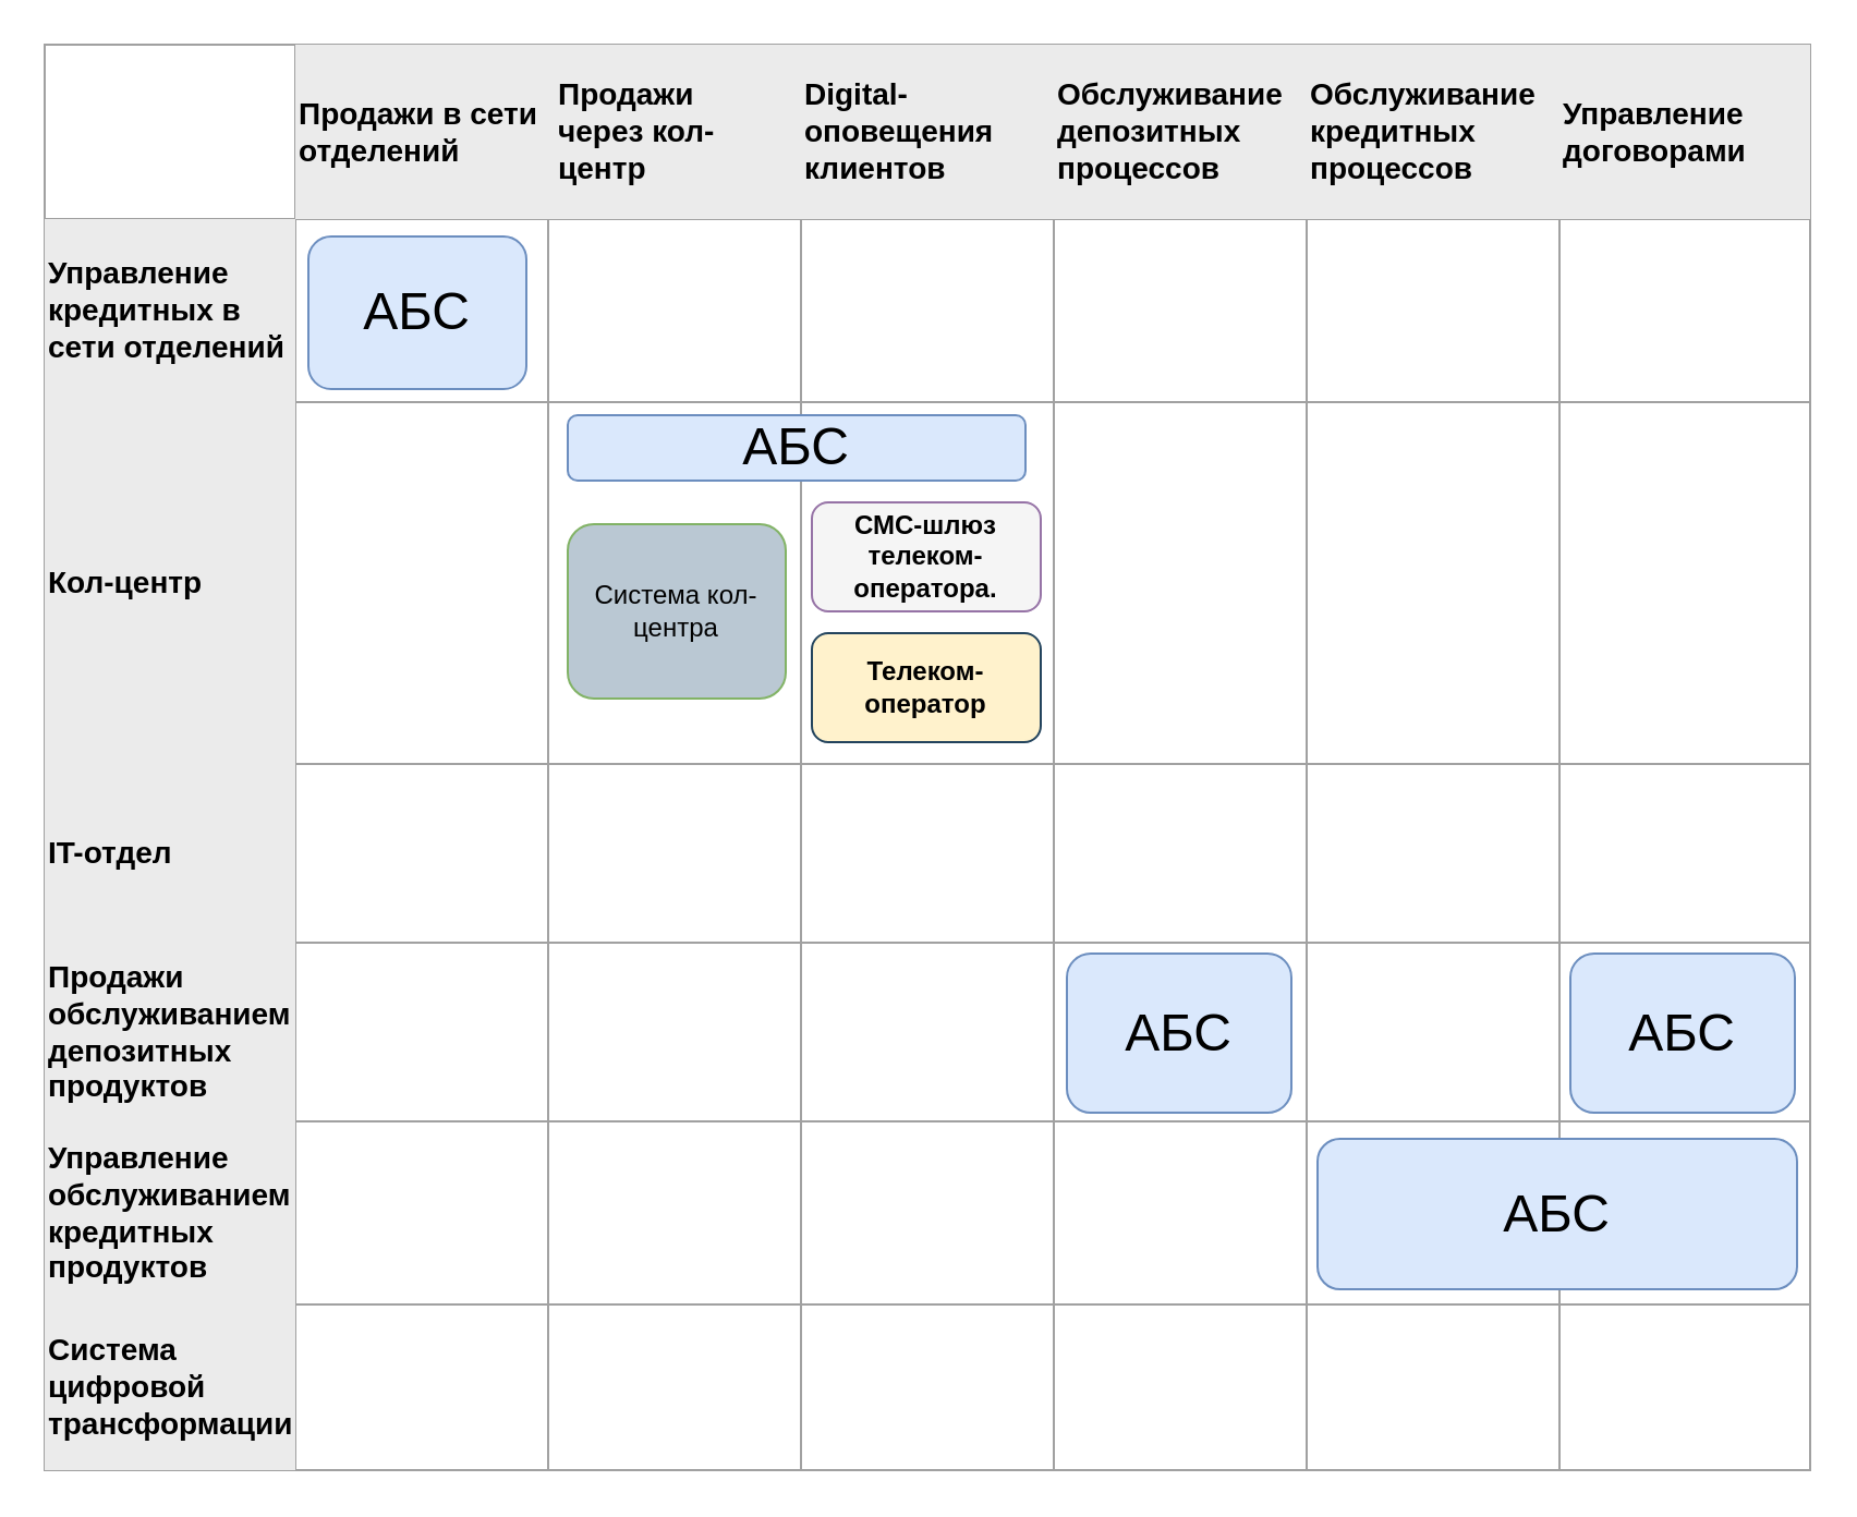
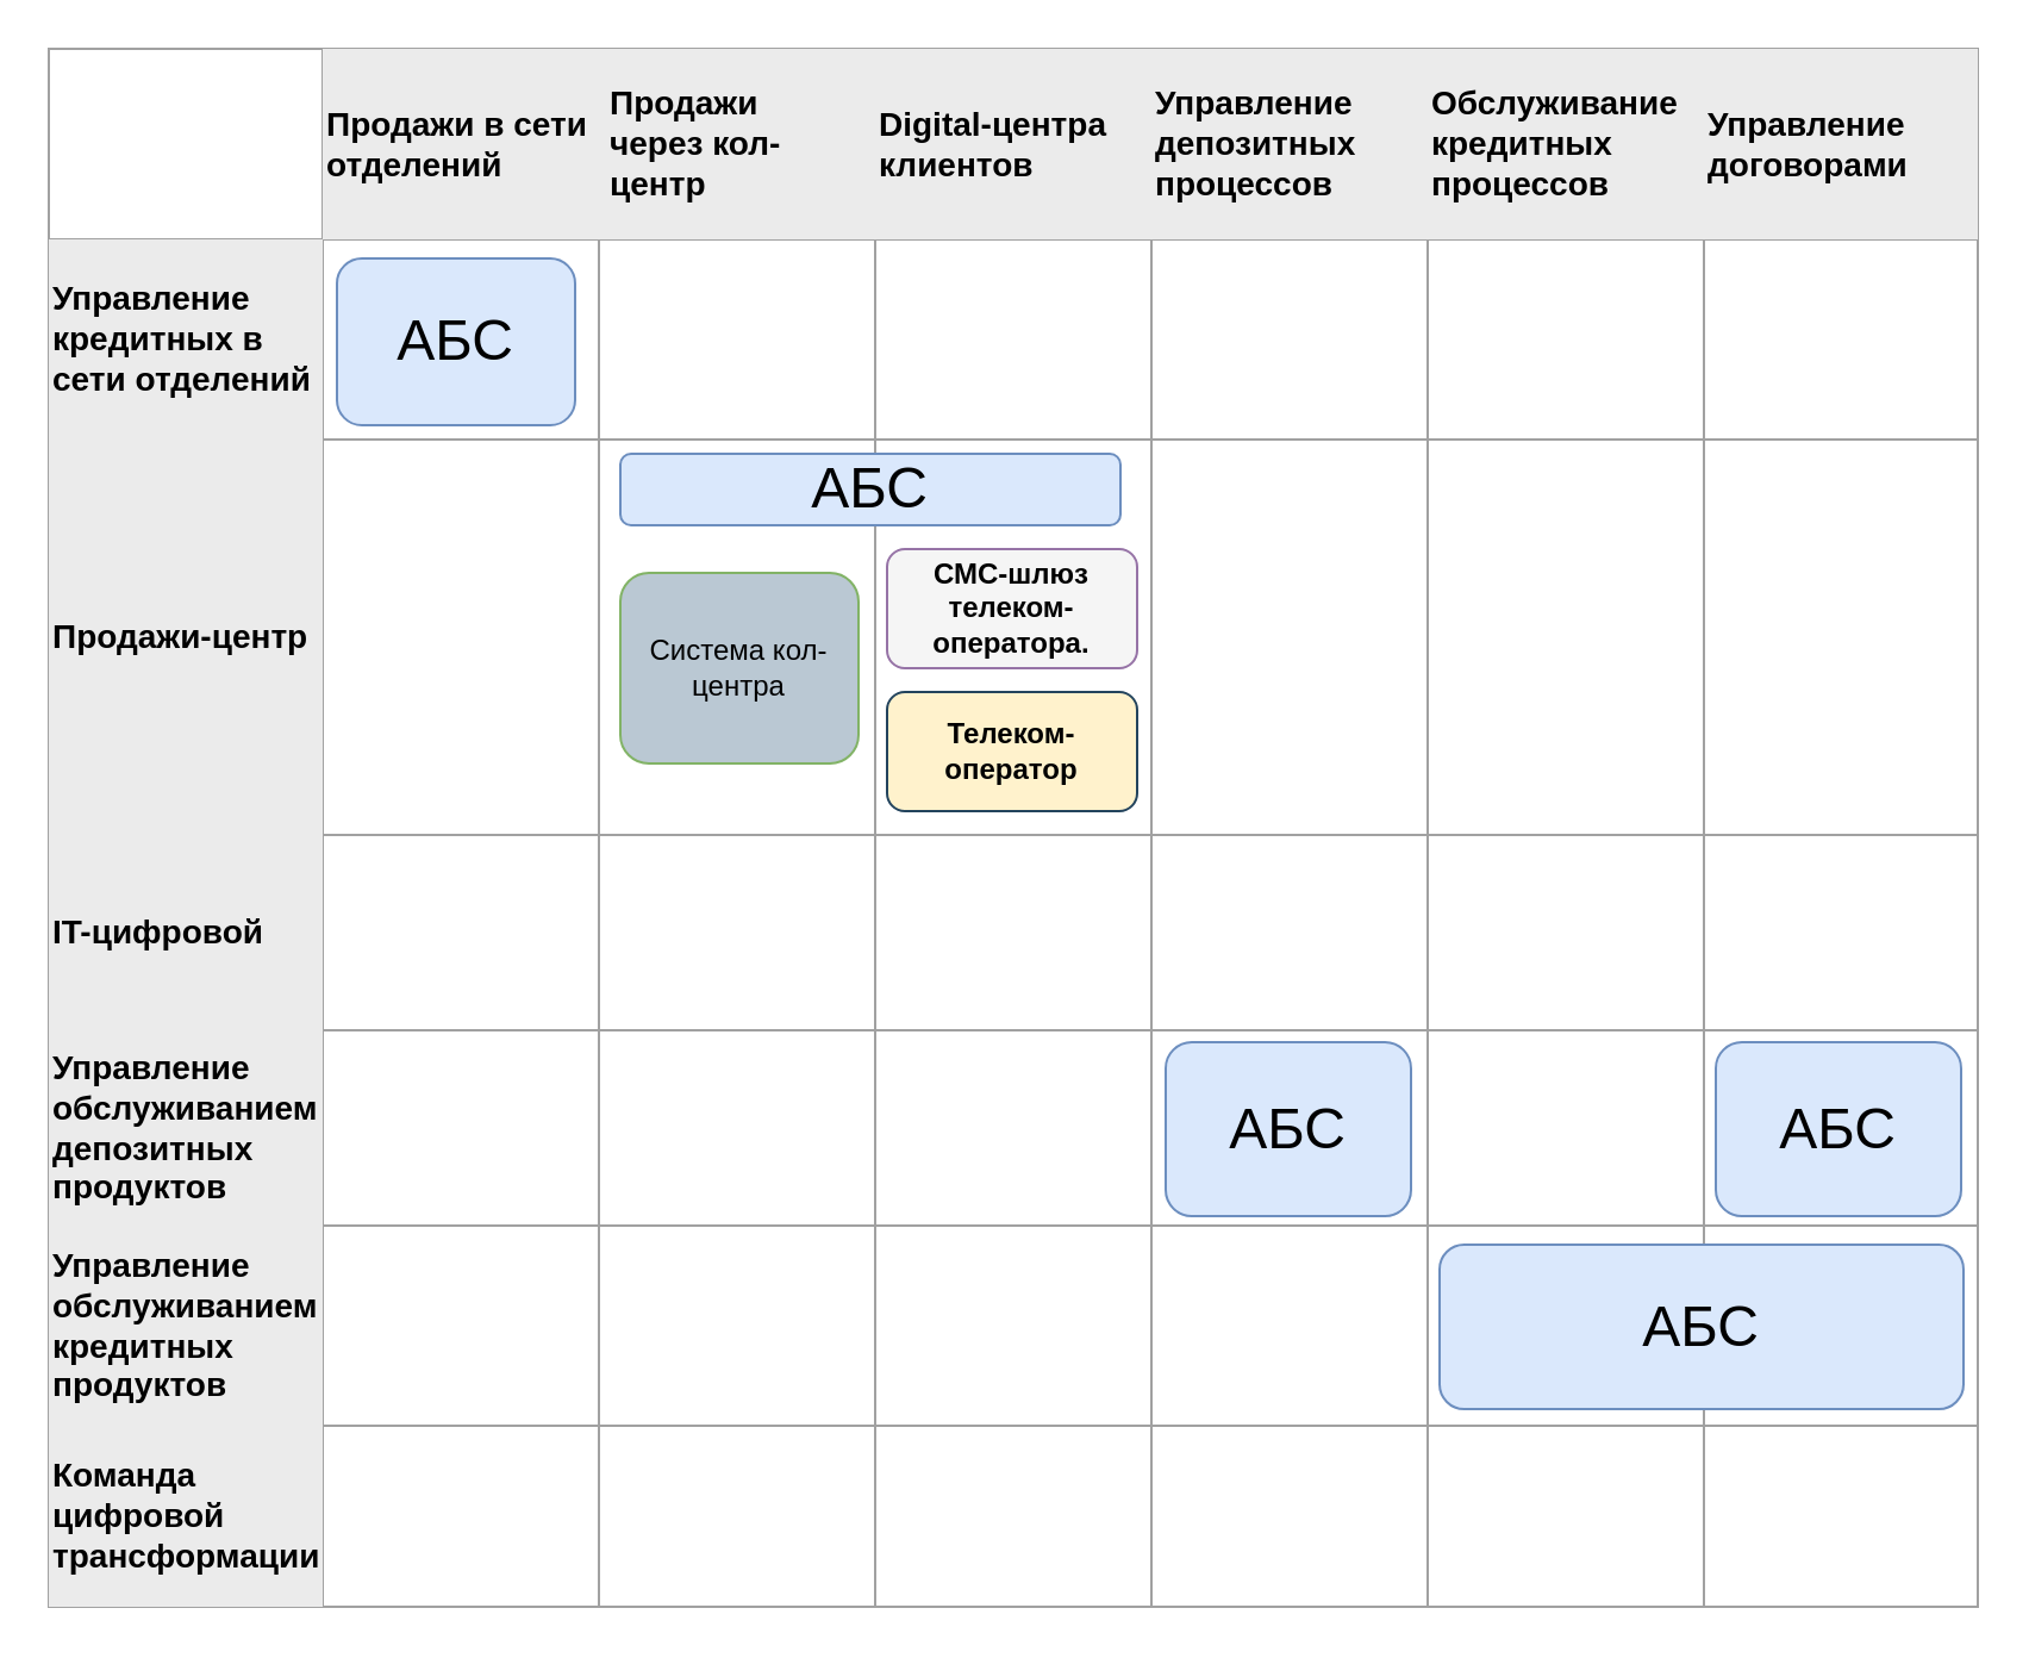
- <mxCell id="7" value="&lt;strong&gt;Digital-оповещения клиентов&lt;/strong&gt;" style="shape=partialRectangle;html=1;whiteSpace=wrap;connectable=0;strokeColor=inherit;overflow=hidden;fillColor=light-dark(#EBEBEB,#2D2D2D);top=0;left=0;bottom=0;right=0;pointerEvents=1;fontSize=14;align=left;fontStyle=0;fontFamily=Helvetica;" vertex="1" parent="3"><mxGeometry x="347" width="116" height="80" as="geometry"><mxRectangle width="116" height="80" as="alternateBounds" /></mxGeometry></mxCell>
+ <mxCell id="7" value="&lt;strong&gt;Digital-центра клиентов&lt;/strong&gt;" style="shape=partialRectangle;html=1;whiteSpace=wrap;connectable=0;strokeColor=inherit;overflow=hidden;fillColor=light-dark(#EBEBEB,#2D2D2D);top=0;left=0;bottom=0;right=0;pointerEvents=1;fontSize=14;align=left;fontStyle=0;fontFamily=Helvetica;" vertex="1" parent="3"><mxGeometry x="347" width="116" height="80" as="geometry"><mxRectangle width="116" height="80" as="alternateBounds" /></mxGeometry></mxCell>
- <mxCell id="8" value="&lt;strong&gt;Обслуживание депозитных процессов&lt;/strong&gt;" style="shape=partialRectangle;html=1;whiteSpace=wrap;connectable=0;strokeColor=inherit;overflow=hidden;fillColor=light-dark(#EBEBEB,#2D2D2D);top=0;left=0;bottom=0;right=0;pointerEvents=1;fontSize=14;align=left;fontStyle=0;fontFamily=Helvetica;" vertex="1" parent="3"><mxGeometry x="463" width="116" height="80" as="geometry"><mxRectangle width="116" height="80" as="alternateBounds" /></mxGeometry></mxCell>
+ <mxCell id="8" value="&lt;strong&gt;Управление депозитных процессов&lt;/strong&gt;" style="shape=partialRectangle;html=1;whiteSpace=wrap;connectable=0;strokeColor=inherit;overflow=hidden;fillColor=light-dark(#EBEBEB,#2D2D2D);top=0;left=0;bottom=0;right=0;pointerEvents=1;fontSize=14;align=left;fontStyle=0;fontFamily=Helvetica;" vertex="1" parent="3"><mxGeometry x="463" width="116" height="80" as="geometry"><mxRectangle width="116" height="80" as="alternateBounds" /></mxGeometry></mxCell>
- <mxCell id="20" value="&lt;strong&gt;Кол-центр&lt;/strong&gt;" style="shape=partialRectangle;html=1;whiteSpace=wrap;connectable=0;strokeColor=inherit;overflow=hidden;fillColor=light-dark(#EBEBEB,#2D2D2D);top=0;left=0;bottom=0;right=0;pointerEvents=1;fontSize=14;align=left;fontStyle=0;fontFamily=Helvetica;" vertex="1" parent="19"><mxGeometry width="115" height="166" as="geometry"><mxRectangle width="115" height="166" as="alternateBounds" /></mxGeometry></mxCell>
+ <mxCell id="20" value="&lt;strong&gt;Продажи-центр&lt;/strong&gt;" style="shape=partialRectangle;html=1;whiteSpace=wrap;connectable=0;strokeColor=inherit;overflow=hidden;fillColor=light-dark(#EBEBEB,#2D2D2D);top=0;left=0;bottom=0;right=0;pointerEvents=1;fontSize=14;align=left;fontStyle=0;fontFamily=Helvetica;" vertex="1" parent="19"><mxGeometry width="115" height="166" as="geometry"><mxRectangle width="115" height="166" as="alternateBounds" /></mxGeometry></mxCell>
- <mxCell id="28" value="&lt;b&gt;IT-отдел&lt;/b&gt;" style="shape=partialRectangle;html=1;whiteSpace=wrap;connectable=0;strokeColor=inherit;overflow=hidden;fillColor=light-dark(#EBEBEB,#2D2D2D);top=0;left=0;bottom=0;right=0;pointerEvents=1;fontSize=14;align=left;fontStyle=0;fontFamily=Helvetica;" vertex="1" parent="27"><mxGeometry width="115" height="82" as="geometry"><mxRectangle width="115" height="82" as="alternateBounds" /></mxGeometry></mxCell>
+ <mxCell id="28" value="&lt;b&gt;IT-цифровой&lt;/b&gt;" style="shape=partialRectangle;html=1;whiteSpace=wrap;connectable=0;strokeColor=inherit;overflow=hidden;fillColor=light-dark(#EBEBEB,#2D2D2D);top=0;left=0;bottom=0;right=0;pointerEvents=1;fontSize=14;align=left;fontStyle=0;fontFamily=Helvetica;" vertex="1" parent="27"><mxGeometry width="115" height="82" as="geometry"><mxRectangle width="115" height="82" as="alternateBounds" /></mxGeometry></mxCell>
- <mxCell id="36" value="&lt;strong&gt;Продажи обслуживанием депозитных продуктов&lt;/strong&gt;" style="shape=partialRectangle;html=1;whiteSpace=wrap;connectable=0;strokeColor=inherit;overflow=hidden;fillColor=light-dark(#EBEBEB,#2D2D2D);top=0;left=0;bottom=0;right=0;pointerEvents=1;fontSize=14;align=left;fontStyle=0;fontFamily=Helvetica;" vertex="1" parent="35"><mxGeometry width="115" height="82" as="geometry"><mxRectangle width="115" height="82" as="alternateBounds" /></mxGeometry></mxCell>
+ <mxCell id="36" value="&lt;strong&gt;Управление обслуживанием депозитных продуктов&lt;/strong&gt;" style="shape=partialRectangle;html=1;whiteSpace=wrap;connectable=0;strokeColor=inherit;overflow=hidden;fillColor=light-dark(#EBEBEB,#2D2D2D);top=0;left=0;bottom=0;right=0;pointerEvents=1;fontSize=14;align=left;fontStyle=0;fontFamily=Helvetica;" vertex="1" parent="35"><mxGeometry width="115" height="82" as="geometry"><mxRectangle width="115" height="82" as="alternateBounds" /></mxGeometry></mxCell>
- <mxCell id="52" value="&lt;strong&gt;Система цифровой трансформации&lt;/strong&gt;" style="shape=partialRectangle;html=1;whiteSpace=wrap;connectable=0;strokeColor=inherit;overflow=hidden;fillColor=light-dark(#EBEBEB,#2D2D2D);top=0;left=0;bottom=0;right=0;pointerEvents=1;fontSize=14;align=left;fontStyle=0;fontFamily=Helvetica;" vertex="1" parent="51"><mxGeometry width="115" height="76" as="geometry"><mxRectangle width="115" height="76" as="alternateBounds" /></mxGeometry></mxCell>
+ <mxCell id="52" value="&lt;strong&gt;Команда цифровой трансформации&lt;/strong&gt;" style="shape=partialRectangle;html=1;whiteSpace=wrap;connectable=0;strokeColor=inherit;overflow=hidden;fillColor=light-dark(#EBEBEB,#2D2D2D);top=0;left=0;bottom=0;right=0;pointerEvents=1;fontSize=14;align=left;fontStyle=0;fontFamily=Helvetica;" vertex="1" parent="51"><mxGeometry width="115" height="76" as="geometry"><mxRectangle width="115" height="76" as="alternateBounds" /></mxGeometry></mxCell>
